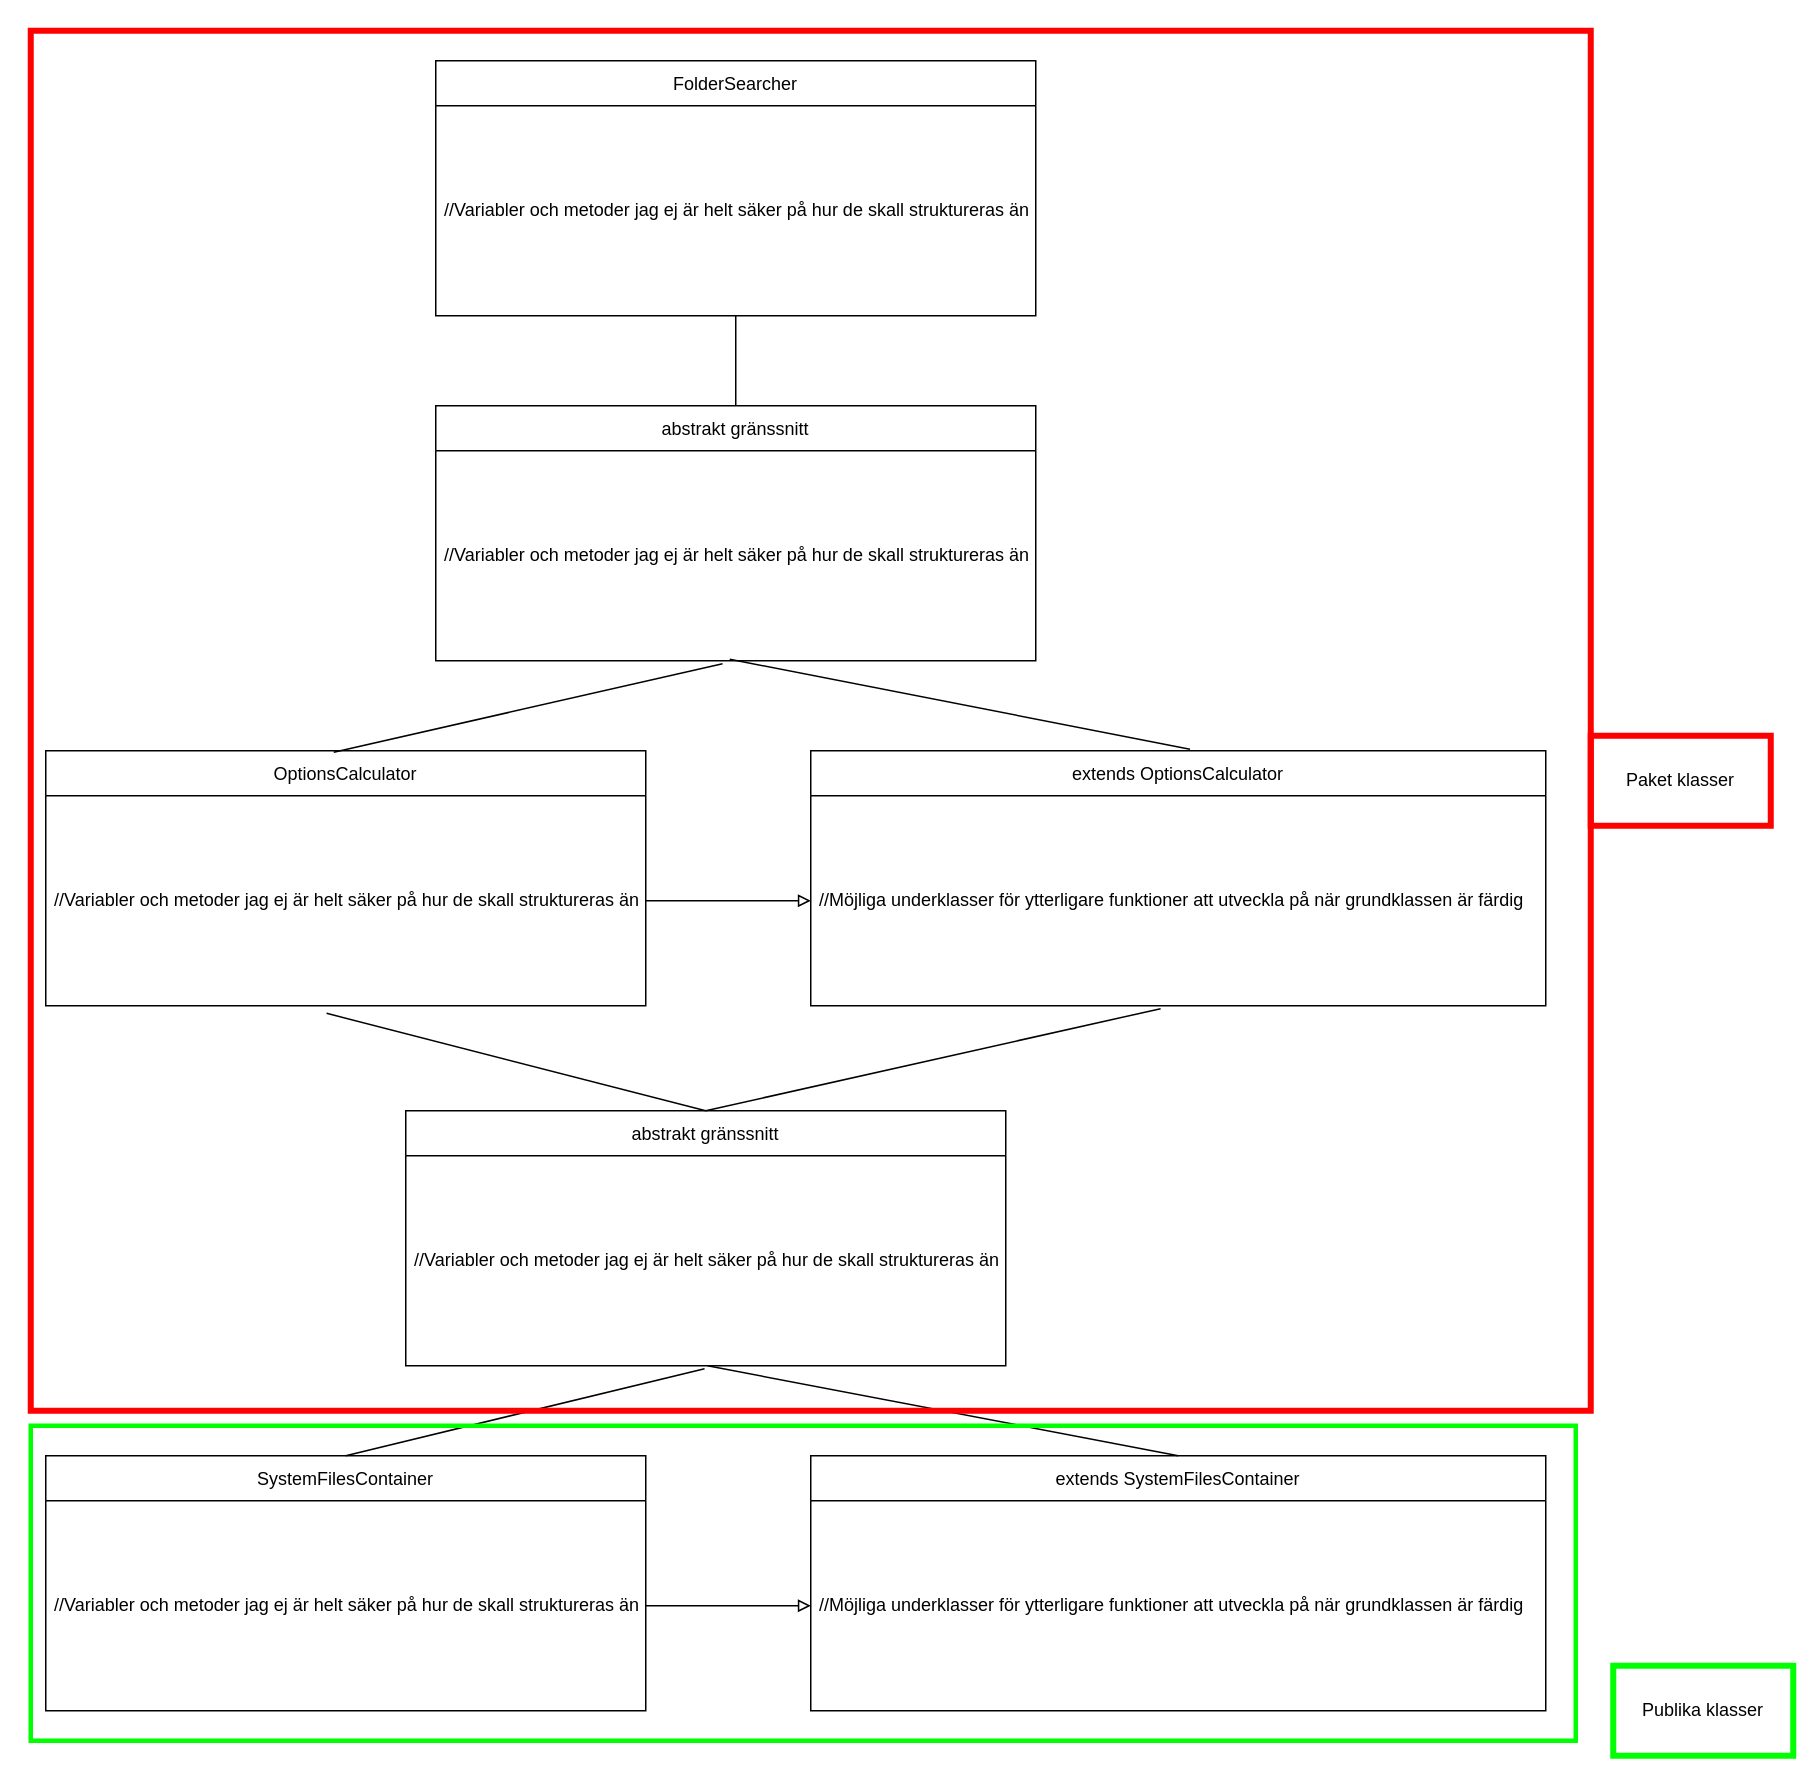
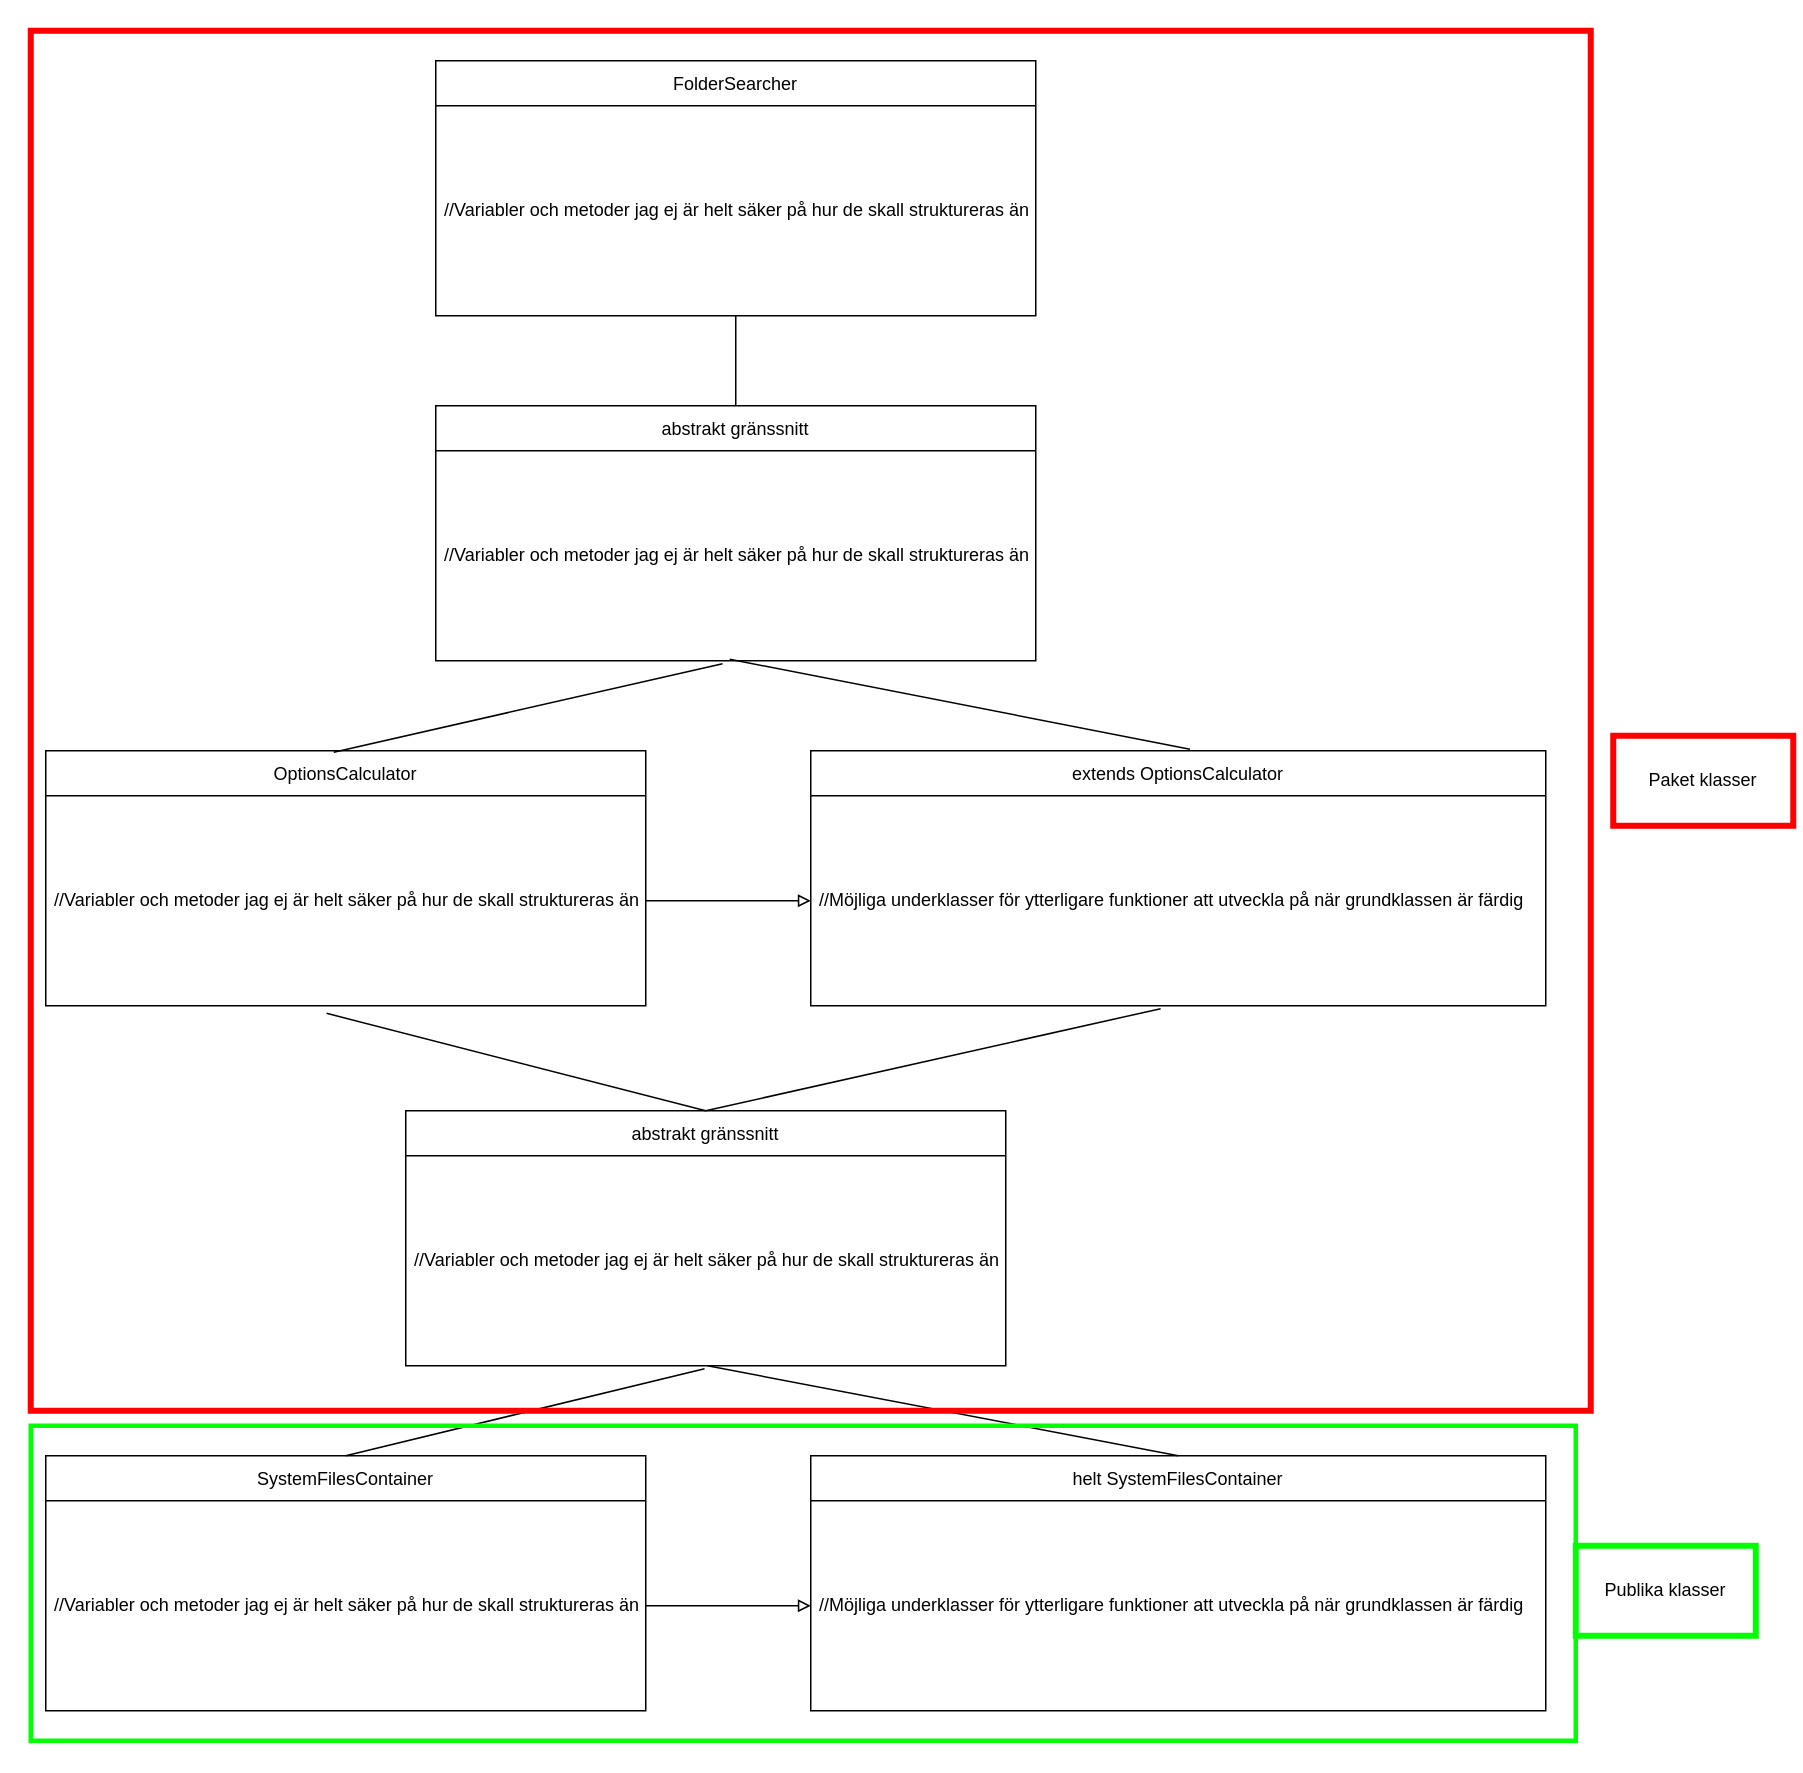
- <mxCell id="28" value="Paket klasser" style="rounded=0;whiteSpace=wrap;html=1;strokeColor=#FF0000;strokeWidth=4;fillColor=none;gradientColor=#ffffff;" vertex="1" parent="1"><mxGeometry x="1060" y="490" width="120" height="60" as="geometry" /></mxCell>
+ <mxCell id="28" value="Paket klasser" style="rounded=0;whiteSpace=wrap;html=1;strokeColor=#FF0000;strokeWidth=4;fillColor=none;gradientColor=#ffffff;" vertex="1" parent="1"><mxGeometry x="1075" y="490" width="120" height="60" as="geometry" /></mxCell>
- <mxCell id="4" value="extends SystemFilesContainer" style="swimlane;fontStyle=0;childLayout=stackLayout;horizontal=1;startSize=30;horizontalStack=0;resizeParent=1;resizeParentMax=0;resizeLast=0;collapsible=1;marginBottom=0;" vertex="1" parent="1"><mxGeometry x="540" y="970" width="490" height="170" as="geometry" /></mxCell>
+ <mxCell id="4" value="helt SystemFilesContainer" style="swimlane;fontStyle=0;childLayout=stackLayout;horizontal=1;startSize=30;horizontalStack=0;resizeParent=1;resizeParentMax=0;resizeLast=0;collapsible=1;marginBottom=0;" vertex="1" parent="1"><mxGeometry x="540" y="970" width="490" height="170" as="geometry" /></mxCell>
- <mxCell id="26" value="Publika klasser" style="rounded=0;whiteSpace=wrap;html=1;strokeColor=#00FF00;strokeWidth=4;fillColor=none;gradientColor=#ffffff;" vertex="1" parent="1"><mxGeometry x="1075" y="1110" width="120" height="60" as="geometry" /></mxCell>
+ <mxCell id="26" value="Publika klasser" style="rounded=0;whiteSpace=wrap;html=1;strokeColor=#00FF00;strokeWidth=4;fillColor=none;gradientColor=#ffffff;" vertex="1" parent="1"><mxGeometry x="1050" y="1030" width="120" height="60" as="geometry" /></mxCell>
